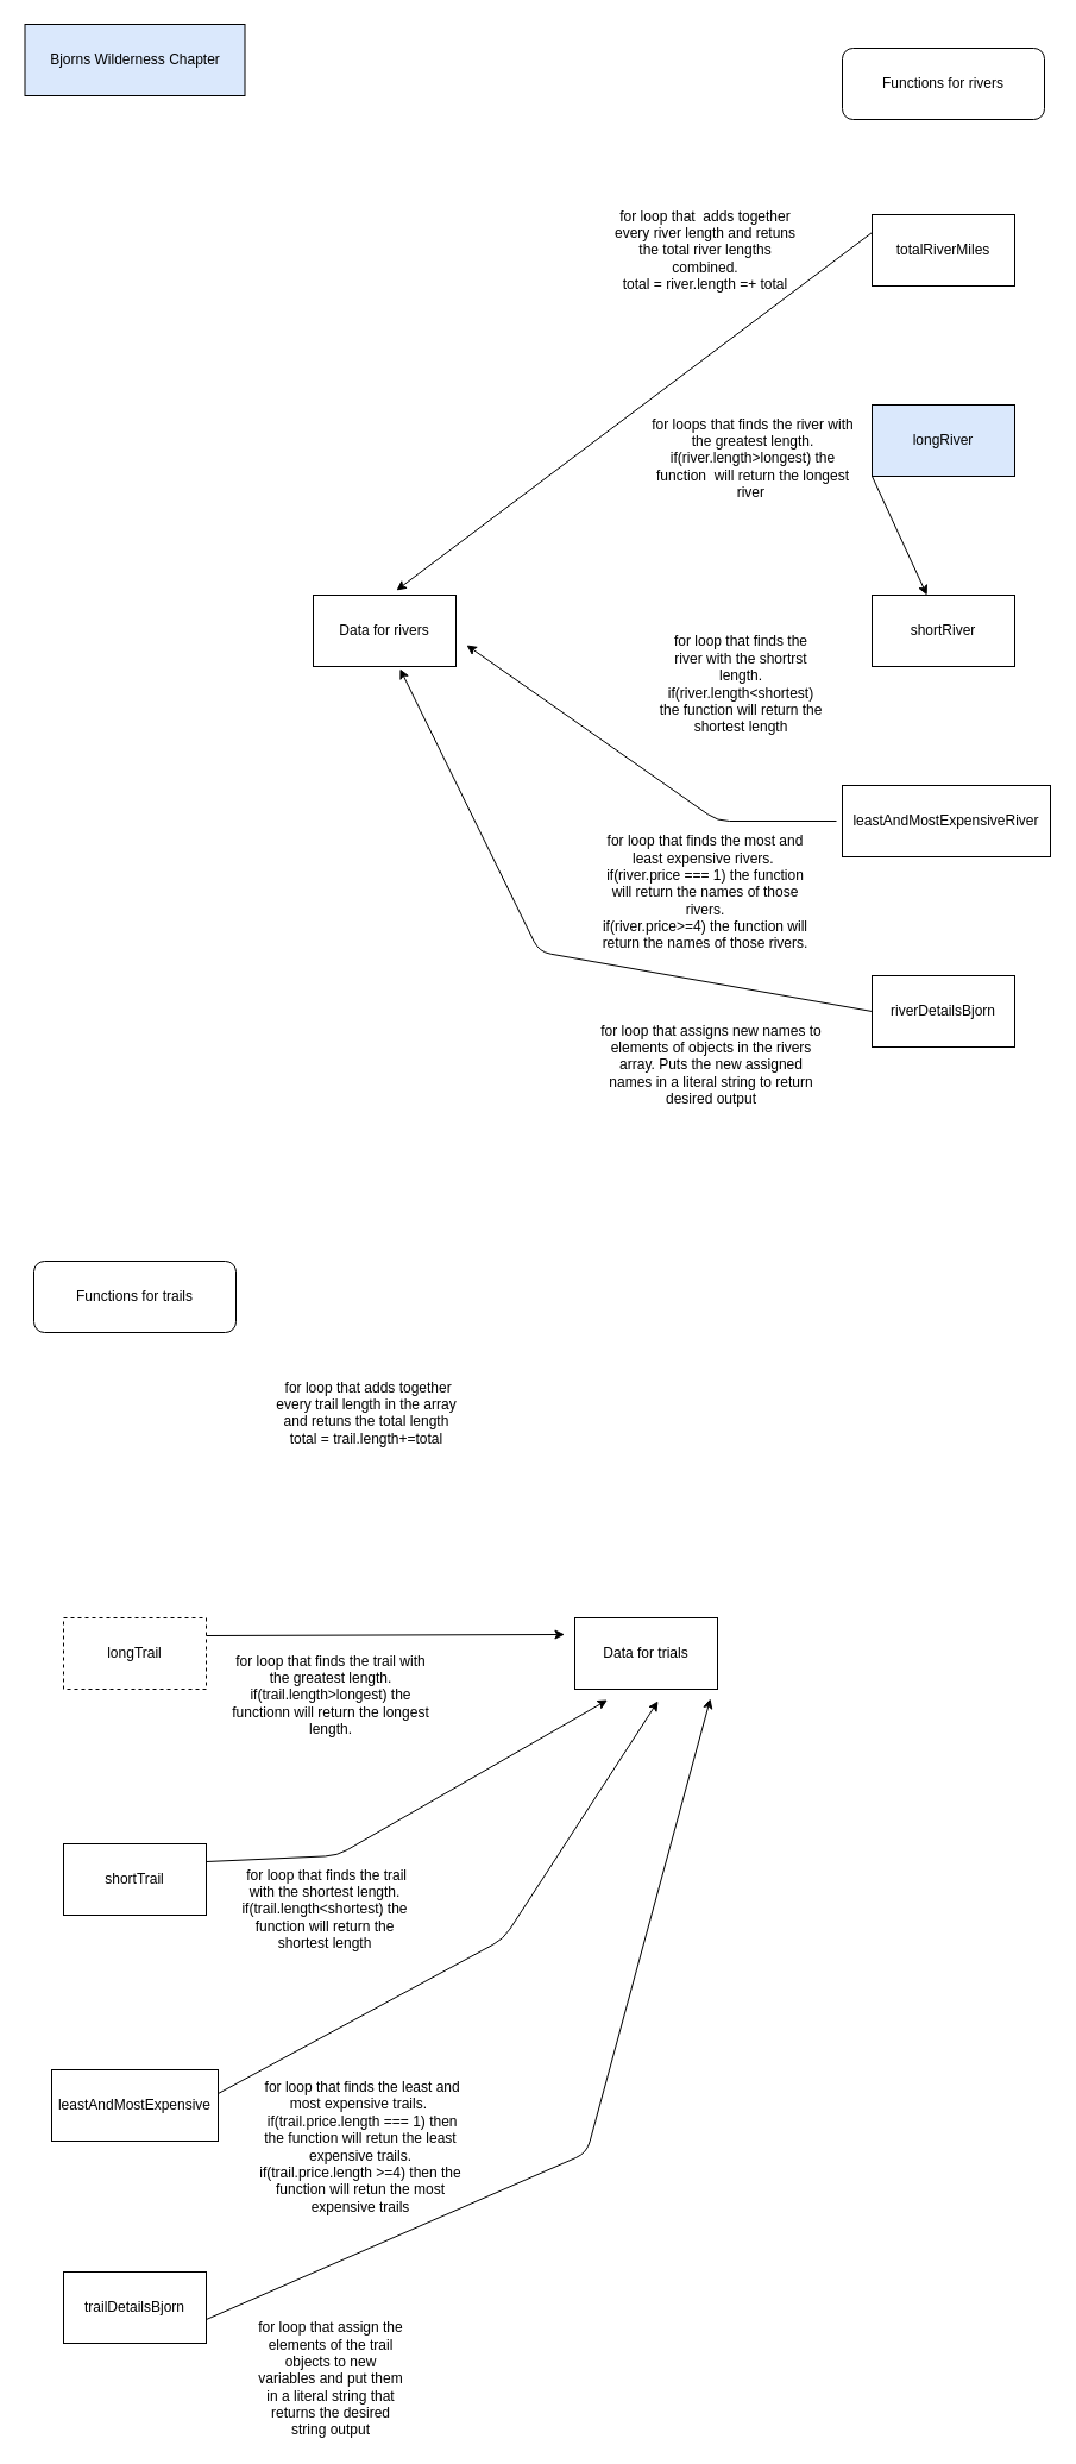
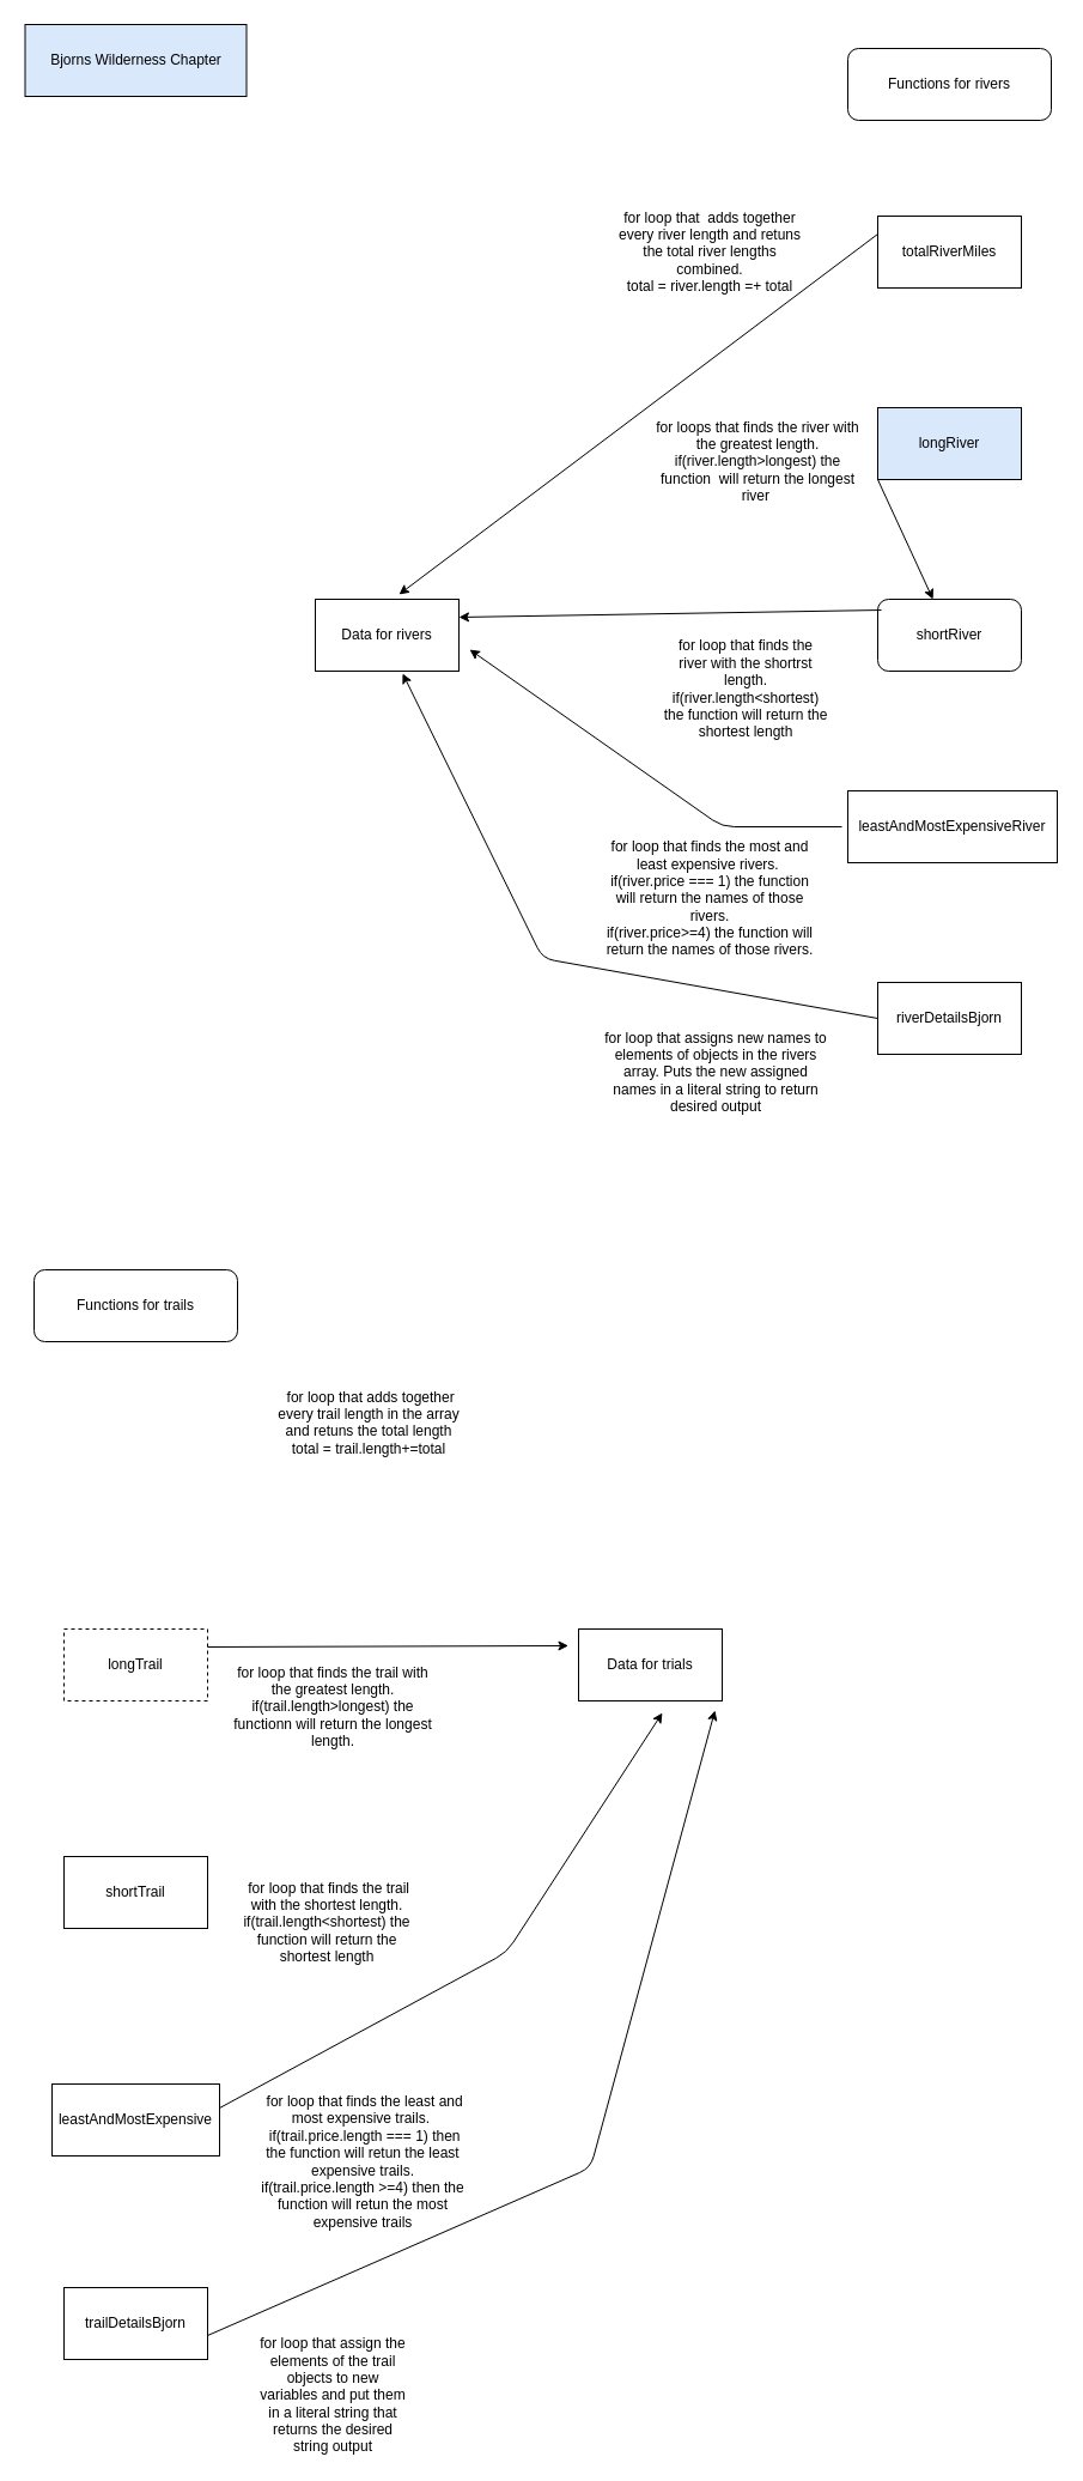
+ <mxCell id="29" value="" style="endArrow=classic;html=1;entryX=1;entryY=0.25;entryDx=0;entryDy=0;exitX=0.025;exitY=0.15;exitDx=0;exitDy=0;exitPerimeter=0;" edge="1" parent="1" source="12" target="15"><mxGeometry width="50" height="50" relative="1" as="geometry"><mxPoint x="723" y="510" as="sourcePoint" /><mxPoint x="623" y="460" as="targetPoint" /></mxGeometry></mxCell>
- <mxCell id="12" value="shortRiver" style="rounded=0;whiteSpace=wrap;html=1;" vertex="1" parent="1"><mxGeometry x="733" y="500" width="120" height="60" as="geometry" /></mxCell>
+ <mxCell id="12" value="shortRiver" style="whiteSpace=wrap;html=1;rounded=1;" vertex="1" parent="1"><mxGeometry x="733" y="500" width="120" height="60" as="geometry" /></mxCell>
- <mxCell id="19" value="" style="endArrow=classic;html=1;entryX=0.229;entryY=1.15;entryDx=0;entryDy=0;entryPerimeter=0;exitX=1;exitY=0.25;exitDx=0;exitDy=0;" edge="1" parent="1" source="5" target="3"><mxGeometry width="50" height="50" relative="1" as="geometry"><mxPoint x="163" y="1440" as="sourcePoint" /><mxPoint x="213" y="1390" as="targetPoint" /><Array as="points"><mxPoint x="283" y="1560" /></Array></mxGeometry></mxCell>
